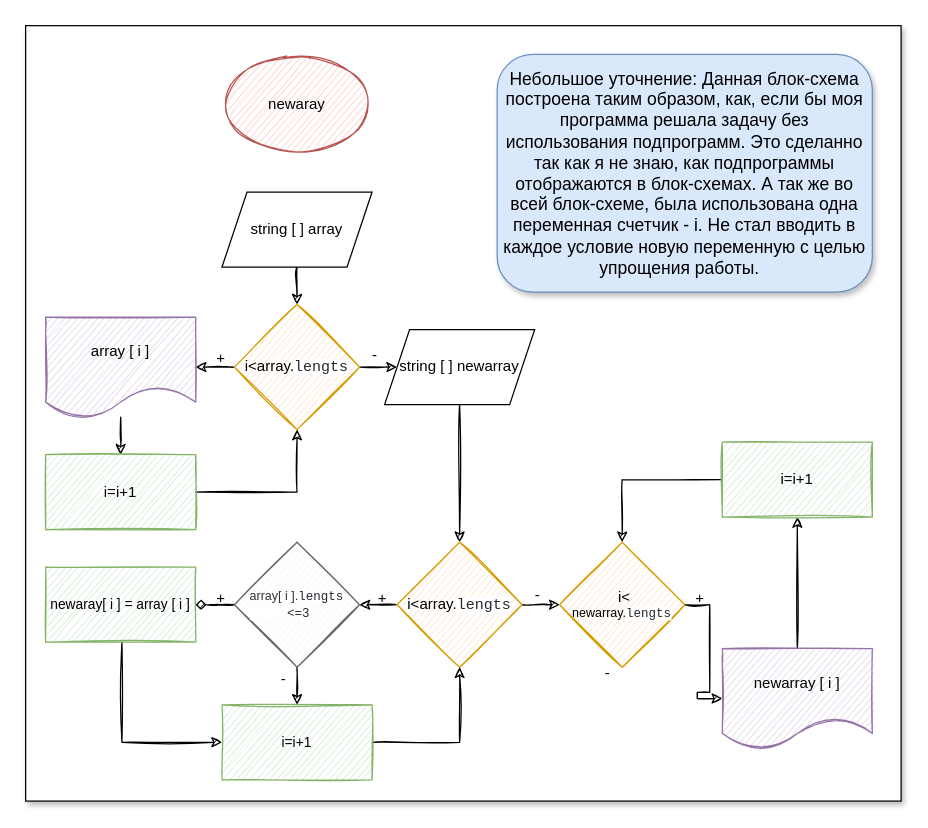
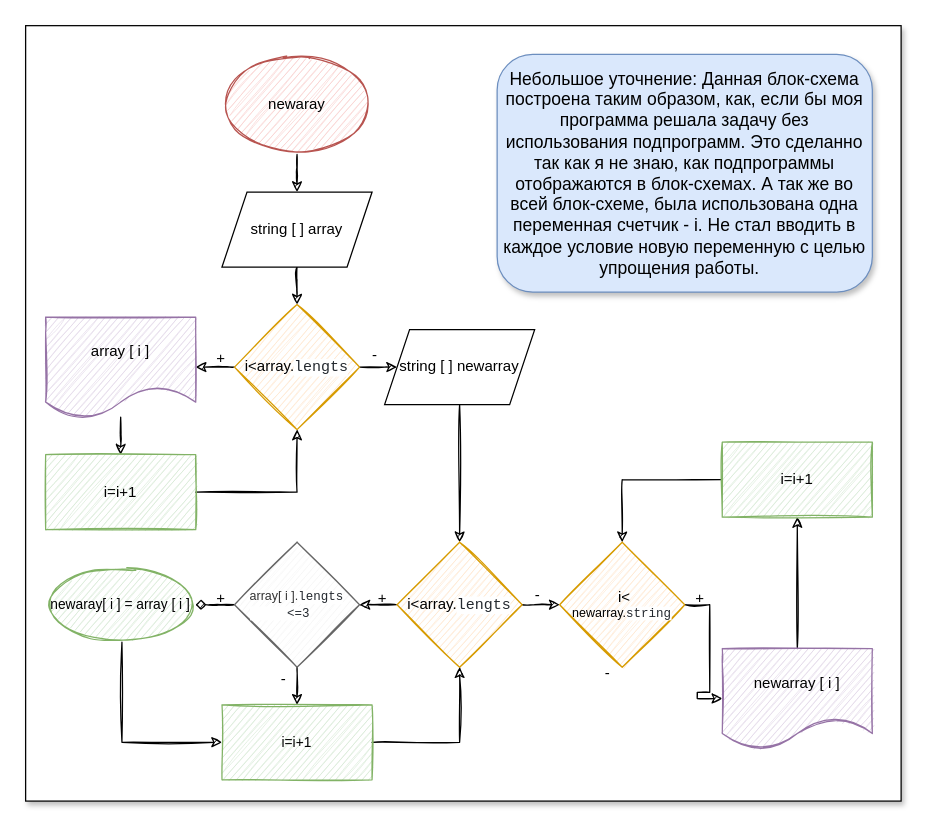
+ <mxCell id="3" style="edgeStyle=orthogonalEdgeStyle;rounded=0;orthogonalLoop=1;jettySize=auto;html=1;entryX=0.5;entryY=0;entryDx=0;entryDy=0;sketch=1;" edge="1" parent="1" source="4" target="6"><mxGeometry relative="1" as="geometry" /></mxCell>
- <mxCell id="26" value="newaray[ i ] = array [ i ]&lt;br&gt;" style="rounded=0;whiteSpace=wrap;html=1;fontSize=11;sketch=1;fillColor=#d5e8d4;strokeColor=#82b366;" vertex="1" parent="1"><mxGeometry x="36" y="453" width="120" height="60" as="geometry" /></mxCell>
+ <mxCell id="26" value="newaray[ i ] = array [ i ]&lt;br&gt;" style="ellipse;whiteSpace=wrap;html=1;fontSize=11;sketch=1;fillColor=#d5e8d4;strokeColor=#82b366;" vertex="1" parent="1"><mxGeometry x="36" y="453" width="120" height="60" as="geometry" /></mxCell>
- <mxCell id="32" value="&lt;div style=&quot;text-align: start; font-size: 12px;&quot;&gt;&lt;span style=&quot;background-color: initial; font-size: 12px;&quot;&gt;&amp;nbsp; &amp;nbsp; &amp;nbsp; &amp;nbsp; &amp;nbsp; &amp;nbsp;i&amp;lt;&amp;nbsp;&amp;nbsp;&lt;/span&gt;&lt;/div&gt;&lt;div style=&quot;text-align: start; font-size: 10px;&quot;&gt;&lt;span style=&quot;background-color: initial;&quot;&gt;newarray.&lt;/span&gt;&lt;font face=&quot;ui-monospace, SFMono-Regular, SF Mono, Menlo, Consolas, Liberation Mono, monospace&quot; color=&quot;#24292f&quot; style=&quot;font-size: 10px;&quot;&gt;&lt;span style=&quot;background-color: rgb(255, 255, 255);&quot;&gt;lengts&lt;/span&gt;&lt;/font&gt;&lt;/div&gt;" style="rhombus;whiteSpace=wrap;html=1;rounded=0;fontSize=12;sketch=1;fillColor=#ffe6cc;strokeColor=#d79b00;" vertex="1" parent="1"><mxGeometry x="447" y="433" width="100" height="100" as="geometry" /></mxCell>
+ <mxCell id="32" value="&lt;div style=&quot;text-align: start; font-size: 12px;&quot;&gt;&lt;span style=&quot;background-color: initial; font-size: 12px;&quot;&gt;&amp;nbsp; &amp;nbsp; &amp;nbsp; &amp;nbsp; &amp;nbsp; &amp;nbsp;i&amp;lt;&amp;nbsp;&amp;nbsp;&lt;/span&gt;&lt;/div&gt;&lt;div style=&quot;text-align: start; font-size: 10px;&quot;&gt;&lt;span style=&quot;background-color: initial;&quot;&gt;newarray.&lt;/span&gt;&lt;font face=&quot;ui-monospace, SFMono-Regular, SF Mono, Menlo, Consolas, Liberation Mono, monospace&quot; color=&quot;#24292f&quot; style=&quot;font-size: 10px;&quot;&gt;&lt;span style=&quot;background-color: rgb(255, 255, 255);&quot;&gt;string&lt;/span&gt;&lt;/font&gt;&lt;/div&gt;" style="rhombus;whiteSpace=wrap;html=1;rounded=0;fontSize=12;sketch=1;fillColor=#ffe6cc;strokeColor=#d79b00;" vertex="1" parent="1"><mxGeometry x="447" y="433" width="100" height="100" as="geometry" /></mxCell>
